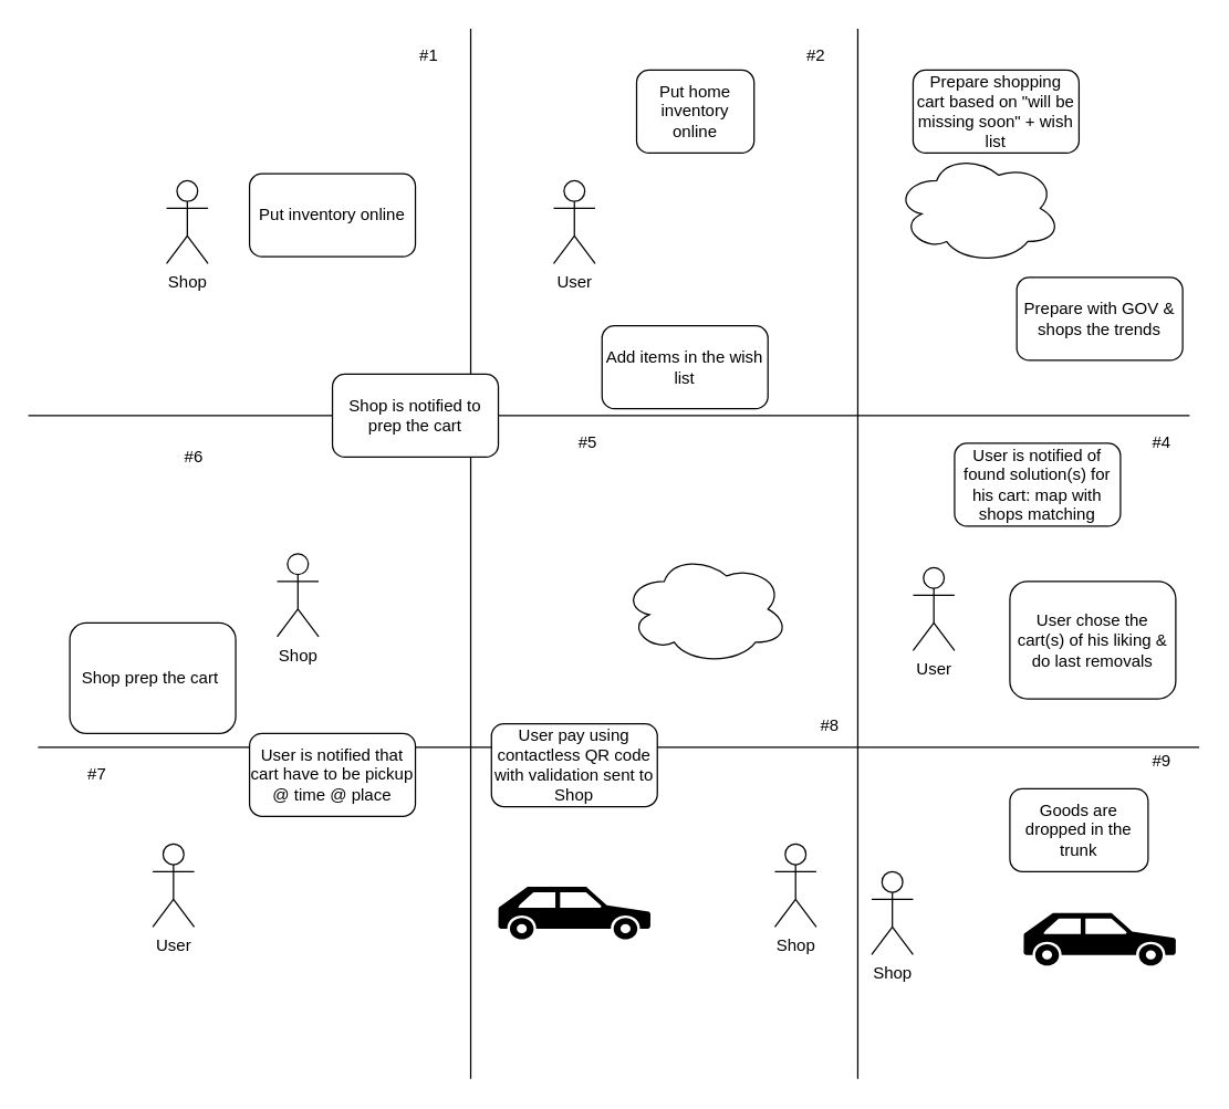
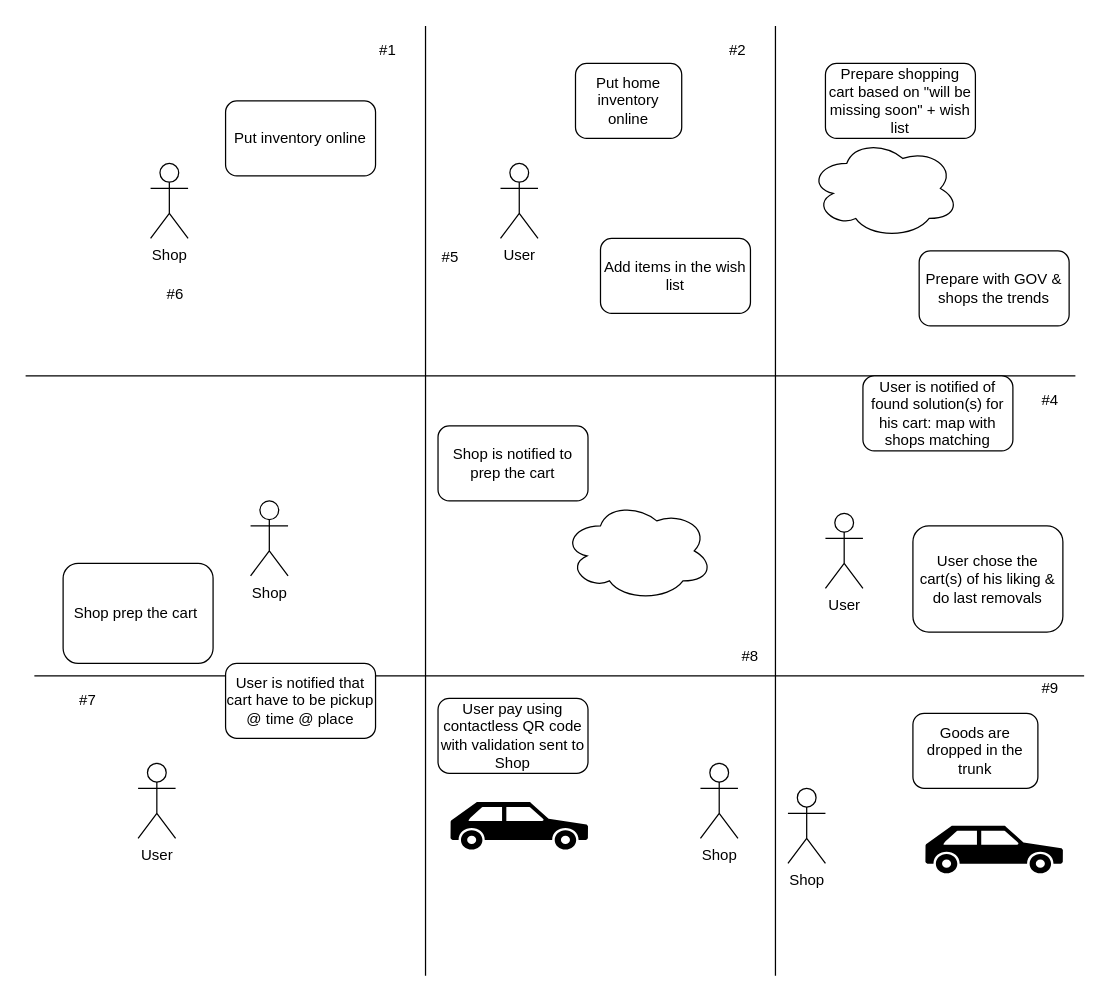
- <mxCell id="2" value="Put inventory online" style="rounded=1;whiteSpace=wrap;html=1;" vertex="1" parent="1"><mxGeometry x="180" y="125" width="120" height="60" as="geometry" /></mxCell>
+ <mxCell id="2" value="Put inventory online" style="rounded=1;whiteSpace=wrap;html=1;" vertex="1" parent="1"><mxGeometry x="180" y="80" width="120" height="60" as="geometry" /></mxCell>
- <mxCell id="40" value="Add items in the wish list" style="rounded=1;whiteSpace=wrap;html=1;" vertex="1" parent="1"><mxGeometry x="435" y="235" width="120" height="60" as="geometry" /></mxCell>
+ <mxCell id="40" value="Add items in the wish list" style="rounded=1;whiteSpace=wrap;html=1;" vertex="1" parent="1"><mxGeometry x="480" y="190" width="120" height="60" as="geometry" /></mxCell>
- <mxCell id="15" value="Shop is notified to prep the cart" style="rounded=1;whiteSpace=wrap;html=1;" vertex="1" parent="1"><mxGeometry x="240" y="270" width="120" height="60" as="geometry" /></mxCell>
+ <mxCell id="15" value="Shop is notified to prep the cart" style="rounded=1;whiteSpace=wrap;html=1;" vertex="1" parent="1"><mxGeometry x="350" y="340" width="120" height="60" as="geometry" /></mxCell>
- <mxCell id="22" value="#5" style="text;html=1;strokeColor=none;fillColor=none;align=center;verticalAlign=middle;whiteSpace=wrap;rounded=0;" vertex="1" parent="1"><mxGeometry x="405" y="310" width="40" height="20" as="geometry" /></mxCell>
+ <mxCell id="22" value="#5" style="text;html=1;strokeColor=none;fillColor=none;align=center;verticalAlign=middle;whiteSpace=wrap;rounded=0;" vertex="1" parent="1"><mxGeometry x="340" y="195" width="40" height="20" as="geometry" /></mxCell>
- <mxCell id="23" value="#6" style="text;html=1;strokeColor=none;fillColor=none;align=center;verticalAlign=middle;whiteSpace=wrap;rounded=0;" vertex="1" parent="1"><mxGeometry x="120" y="320" width="40" height="20" as="geometry" /></mxCell>
+ <mxCell id="23" value="#6" style="text;html=1;strokeColor=none;fillColor=none;align=center;verticalAlign=middle;whiteSpace=wrap;rounded=0;" vertex="1" parent="1"><mxGeometry x="120" y="225" width="40" height="20" as="geometry" /></mxCell>
- <mxCell id="12" value="User is notified of found solution(s) for his cart: map with shops matching" style="rounded=1;whiteSpace=wrap;html=1;" vertex="1" parent="1"><mxGeometry x="690" y="320" width="120" height="60" as="geometry" /></mxCell>
+ <mxCell id="12" value="User is notified of found solution(s) for his cart: map with shops matching" style="rounded=1;whiteSpace=wrap;html=1;" vertex="1" parent="1"><mxGeometry x="690" y="300" width="120" height="60" as="geometry" /></mxCell>
- <mxCell id="34" value="User pay using contactless QR code with validation sent to Shop" style="rounded=1;whiteSpace=wrap;html=1;" vertex="1" parent="1"><mxGeometry x="355" y="523" width="120" height="60" as="geometry" /></mxCell>
+ <mxCell id="34" value="User pay using contactless QR code with validation sent to Shop" style="rounded=1;whiteSpace=wrap;html=1;" vertex="1" parent="1"><mxGeometry x="350" y="558" width="120" height="60" as="geometry" /></mxCell>
